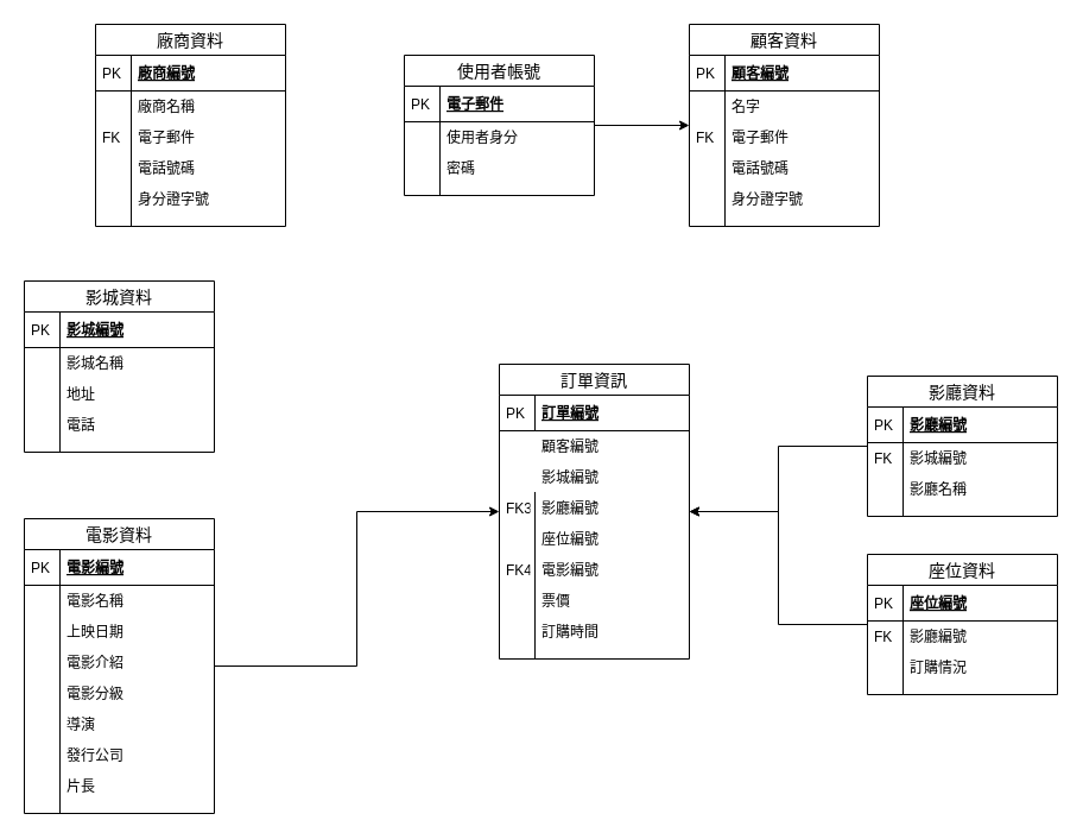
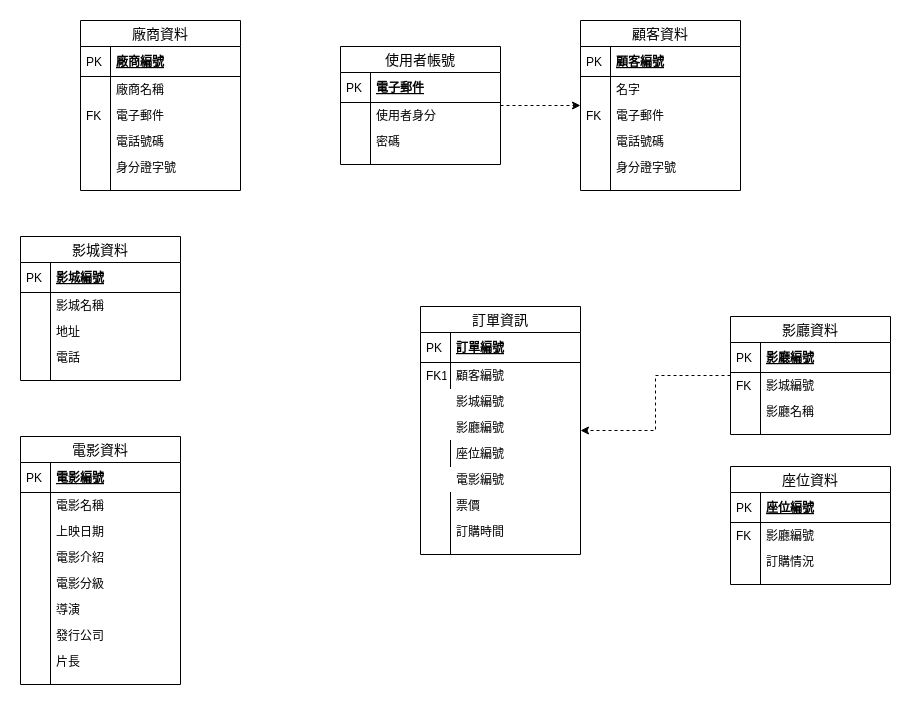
- <mxCell id="2" style="edgeStyle=orthogonalEdgeStyle;rounded=0;orthogonalLoop=1;jettySize=auto;html=1;" edge="1" parent="1" source="98" target="34"><mxGeometry relative="1" as="geometry" /></mxCell>
+ <mxCell id="2" style="edgeStyle=orthogonalEdgeStyle;rounded=0;orthogonalLoop=1;jettySize=auto;html=1;dashed=1;" edge="1" parent="1" source="98" target="34"><mxGeometry relative="1" as="geometry" /></mxCell>
+ <mxCell id="61" value="FK1" style="shape=partialRectangle;top=0;left=0;bottom=0;fillColor=none;align=left;verticalAlign=top;spacingLeft=4;spacingRight=4;overflow=hidden;rotatable=0;points=[];portConstraint=eastwest;part=1;fontSize=12;" vertex="1" connectable="0" parent="60"><mxGeometry width="30" height="26" as="geometry" /></mxCell>
- <mxCell id="47" style="edgeStyle=orthogonalEdgeStyle;rounded=0;orthogonalLoop=1;jettySize=auto;html=1;" edge="1" parent="1" source="48" target="57"><mxGeometry relative="1" as="geometry" /></mxCell>
+ <mxCell id="47" style="edgeStyle=orthogonalEdgeStyle;rounded=0;orthogonalLoop=1;jettySize=auto;html=1;dashed=1;" edge="1" parent="1" source="48" target="57"><mxGeometry relative="1" as="geometry" /></mxCell>
- <mxCell id="64" value="FK3" style="shape=partialRectangle;top=0;left=0;bottom=0;fillColor=none;align=left;verticalAlign=top;spacingLeft=4;spacingRight=4;overflow=hidden;rotatable=0;points=[];portConstraint=eastwest;part=1;fontSize=12;" vertex="1" connectable="0" parent="63"><mxGeometry width="30" height="26" as="geometry" /></mxCell>
- <mxCell id="68" value="FK4" style="shape=partialRectangle;top=0;left=0;bottom=0;fillColor=none;align=left;verticalAlign=top;spacingLeft=4;spacingRight=4;overflow=hidden;rotatable=0;points=[];portConstraint=eastwest;part=1;fontSize=12;" vertex="1" connectable="0" parent="67"><mxGeometry width="30" height="26" as="geometry" /></mxCell>
- <mxCell id="3" style="edgeStyle=orthogonalEdgeStyle;rounded=0;orthogonalLoop=1;jettySize=auto;html=1;" edge="1" parent="1" source="4" target="57"><mxGeometry relative="1" as="geometry" /></mxCell>
- <mxCell id="75" style="edgeStyle=orthogonalEdgeStyle;rounded=0;orthogonalLoop=1;jettySize=auto;html=1;" edge="1" parent="1" source="76" target="57"><mxGeometry relative="1" as="geometry" /></mxCell>
